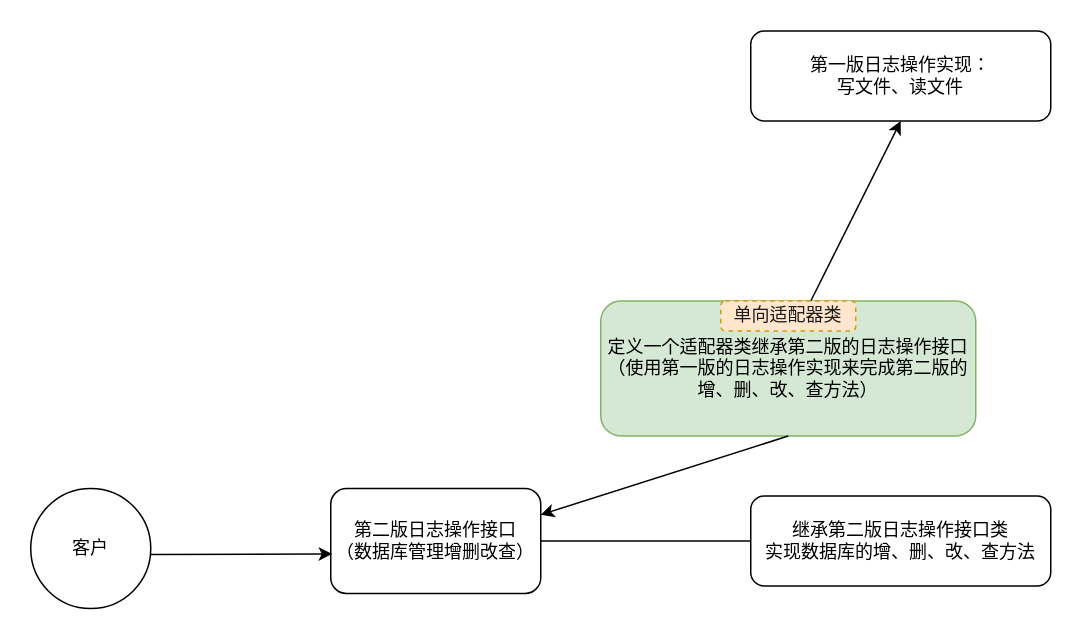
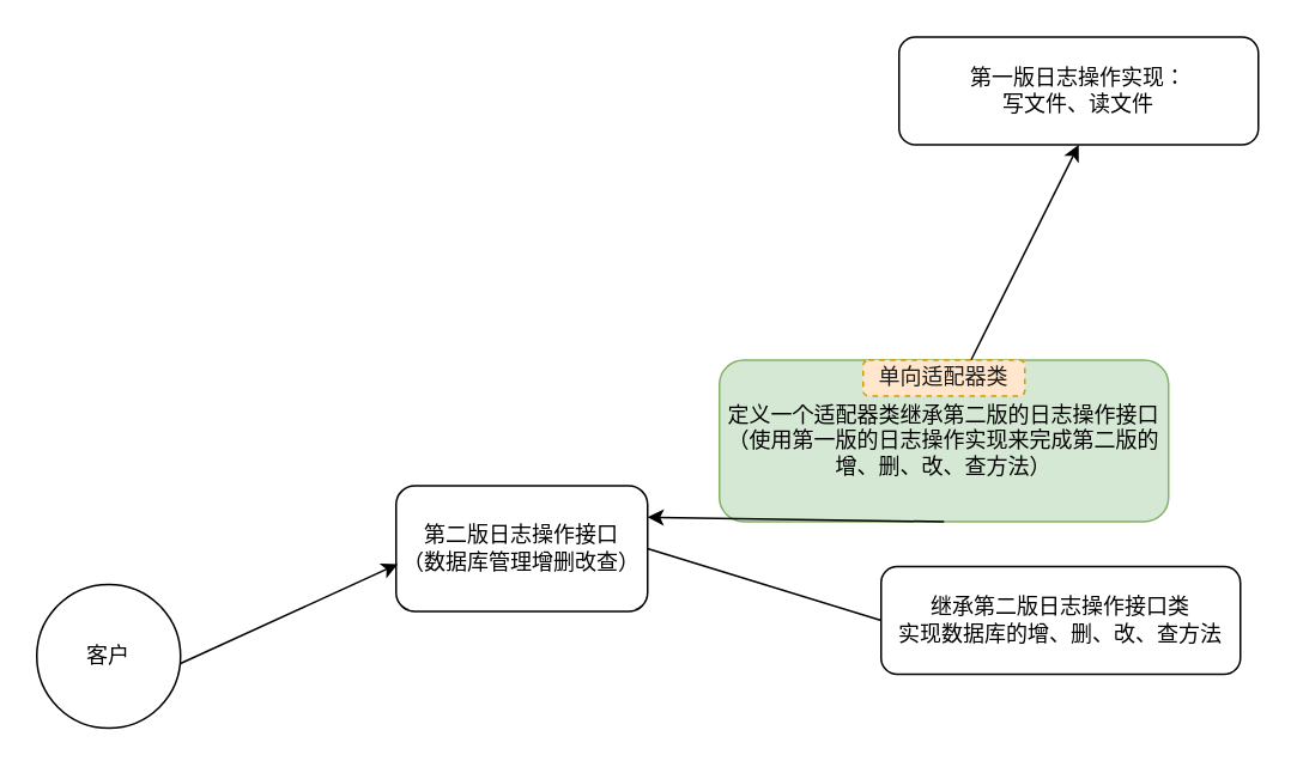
- <mxCell id="3" value="第二版日志操作接口&lt;br&gt;（数据库管理增删改查）" style="rounded=1;whiteSpace=wrap;html=1;" parent="1" vertex="1"><mxGeometry x="220" y="325" width="140" height="70" as="geometry" /></mxCell>
+ <mxCell id="3" value="第二版日志操作接口&lt;br&gt;（数据库管理增删改查）" style="rounded=1;whiteSpace=wrap;html=1;" parent="1" vertex="1"><mxGeometry x="220" y="270" width="140" height="70" as="geometry" /></mxCell>
- <mxCell id="4" value="继承第二版日志操作接口类&lt;br&gt;实现数据库的增、删、改、查方法" style="rounded=1;whiteSpace=wrap;html=1;" parent="1" vertex="1"><mxGeometry x="500" y="330" width="200" height="60" as="geometry" /></mxCell>
+ <mxCell id="4" value="继承第二版日志操作接口类&lt;br&gt;实现数据库的增、删、改、查方法" style="rounded=1;whiteSpace=wrap;html=1;" parent="1" vertex="1"><mxGeometry x="490" y="315" width="200" height="60" as="geometry" /></mxCell>
